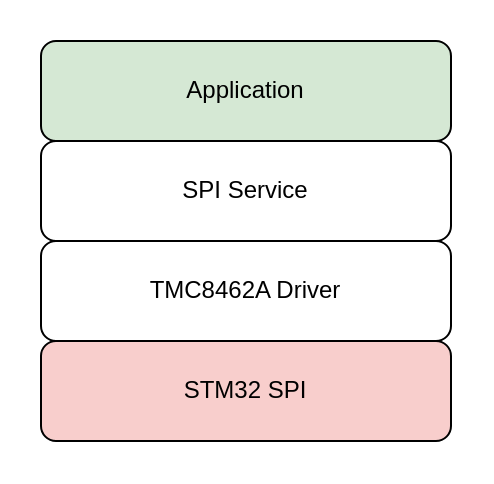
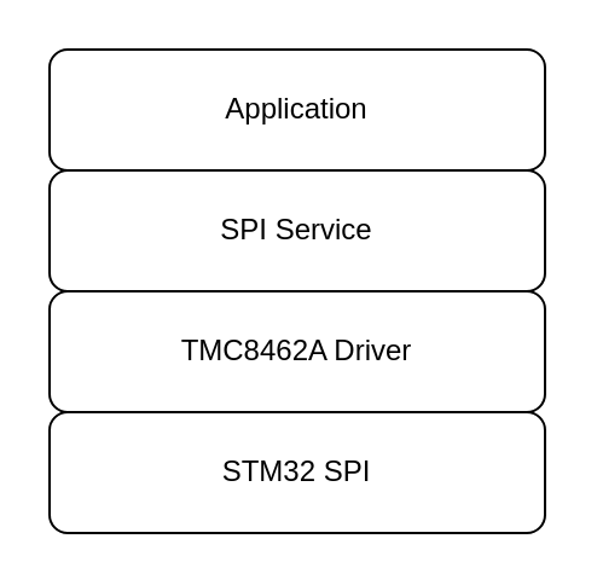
- <mxCell id="2" value="Application" style="rounded=1;whiteSpace=wrap;html=1;fillColor=#d5e8d4;" vertex="1" parent="1"><mxGeometry x="20" y="20" width="205" height="50" as="geometry" /></mxCell>
+ <mxCell id="2" value="Application" style="rounded=1;whiteSpace=wrap;html=1;" vertex="1" parent="1"><mxGeometry x="20" y="20" width="205" height="50" as="geometry" /></mxCell>
- <mxCell id="5" value="STM32 SPI" style="whiteSpace=wrap;html=1;rounded=1;fillColor=#f8cecc;" vertex="1" parent="1"><mxGeometry x="20" y="170" width="205" height="50" as="geometry" /></mxCell>
+ <mxCell id="5" value="STM32 SPI" style="whiteSpace=wrap;html=1;rounded=1;" vertex="1" parent="1"><mxGeometry x="20" y="170" width="205" height="50" as="geometry" /></mxCell>
